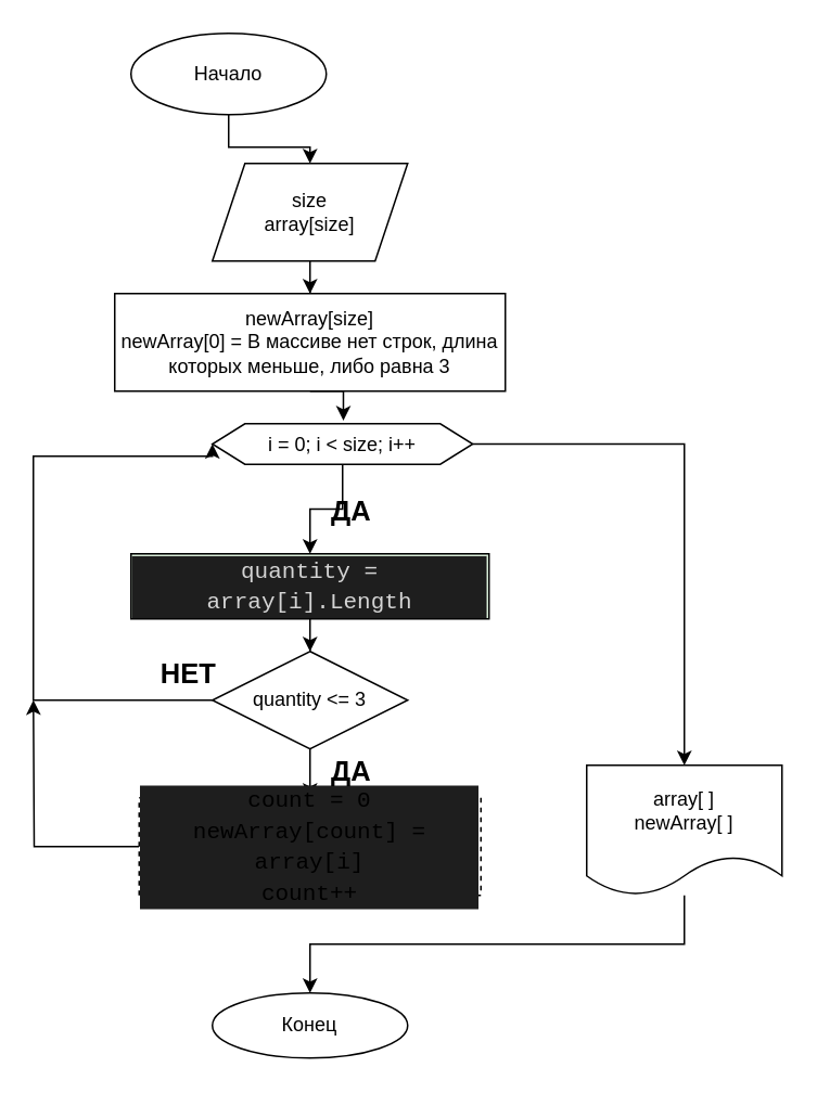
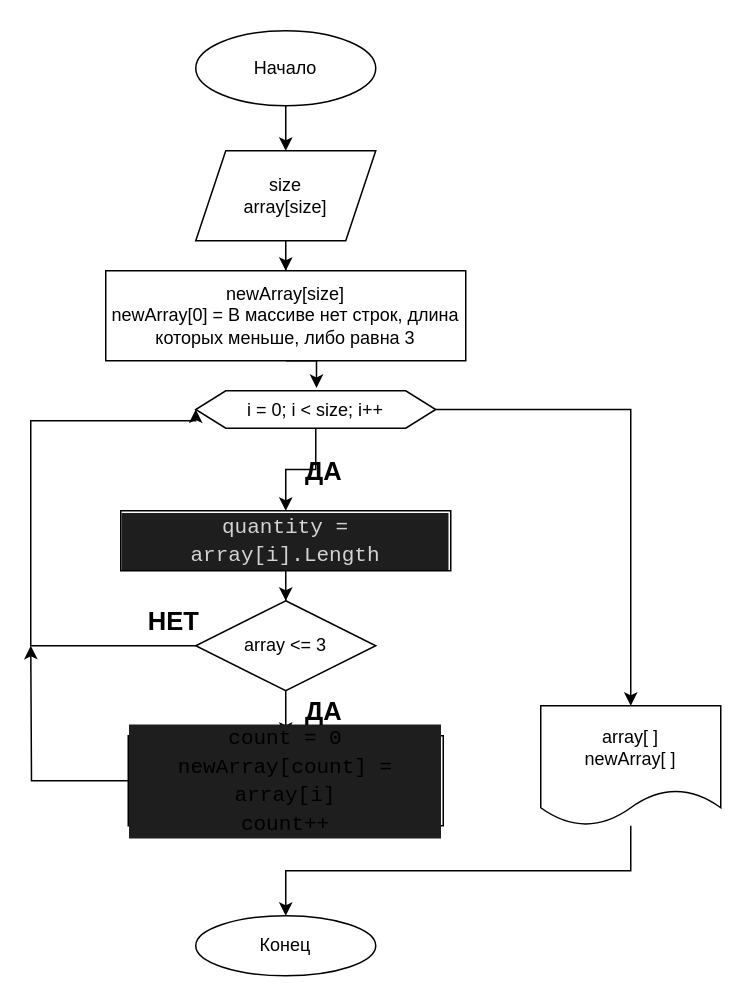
- <mxCell id="3" value="Начало" style="ellipse;whiteSpace=wrap;html=1;" vertex="1" parent="1"><mxGeometry x="80" y="20" width="120" height="50" as="geometry" /></mxCell>
+ <mxCell id="3" value="Начало" style="ellipse;whiteSpace=wrap;html=1;" vertex="1" parent="1"><mxGeometry x="130" width="120" height="50" as="geometry" y="20" /></mxCell>
- <mxCell id="12" value="&lt;div style=&quot;background-color: rgb(30, 30, 30); font-family: Consolas, &amp;quot;Courier New&amp;quot;, monospace; font-size: 14px; line-height: 19px;&quot;&gt;&lt;font color=&quot;#d4d4d4&quot;&gt;quantity = array[i].Length&lt;/font&gt;&lt;/div&gt;" style="whiteSpace=wrap;html=1;fillColor=#d5e8d4;" vertex="1" parent="1"><mxGeometry x="80" y="340" width="220" height="40" as="geometry" /></mxCell>
+ <mxCell id="12" value="&lt;div style=&quot;background-color: rgb(30, 30, 30); font-family: Consolas, &amp;quot;Courier New&amp;quot;, monospace; font-size: 14px; line-height: 19px;&quot;&gt;&lt;font color=&quot;#d4d4d4&quot;&gt;quantity = array[i].Length&lt;/font&gt;&lt;/div&gt;" style="whiteSpace=wrap;html=1;" vertex="1" parent="1"><mxGeometry x="80" y="340" width="220" height="40" as="geometry" /></mxCell>
- <mxCell id="15" value="quantity &amp;lt;= 3" style="rhombus;whiteSpace=wrap;html=1;" vertex="1" parent="1"><mxGeometry x="130" y="400" width="120" height="60" as="geometry" /></mxCell>
+ <mxCell id="15" value="array &amp;lt;= 3" style="rhombus;whiteSpace=wrap;html=1;" vertex="1" parent="1"><mxGeometry x="130" y="400" width="120" height="60" as="geometry" /></mxCell>
- <mxCell id="17" value="&lt;div style=&quot;background-color: rgb(30, 30, 30); font-family: Consolas, &amp;quot;Courier New&amp;quot;, monospace; font-size: 14px; line-height: 19px;&quot;&gt;&lt;div style=&quot;&quot;&gt;count = 0&lt;/div&gt;&lt;div style=&quot;&quot;&gt;newArray[count] = array[i]&lt;/div&gt;&lt;div style=&quot;&quot;&gt;count++&lt;/div&gt;&lt;/div&gt;" style="whiteSpace=wrap;html=1;dashed=1;" vertex="1" parent="1"><mxGeometry x="85" y="490" width="210" height="60" as="geometry" /></mxCell>
+ <mxCell id="17" value="&lt;div style=&quot;background-color: rgb(30, 30, 30); font-family: Consolas, &amp;quot;Courier New&amp;quot;, monospace; font-size: 14px; line-height: 19px;&quot;&gt;&lt;div style=&quot;&quot;&gt;count = 0&lt;/div&gt;&lt;div style=&quot;&quot;&gt;newArray[count] = array[i]&lt;/div&gt;&lt;div style=&quot;&quot;&gt;count++&lt;/div&gt;&lt;/div&gt;" style="whiteSpace=wrap;html=1;" vertex="1" parent="1"><mxGeometry x="85" y="490" width="210" height="60" as="geometry" /></mxCell>
